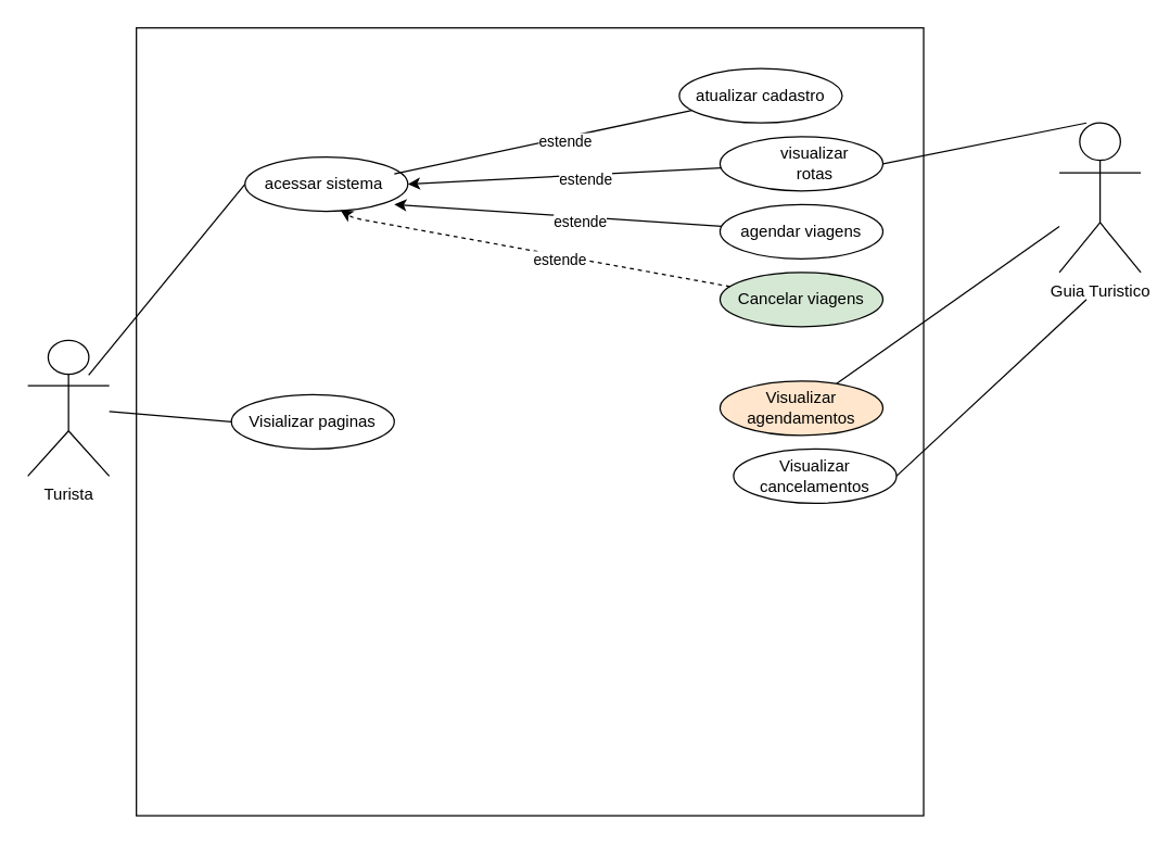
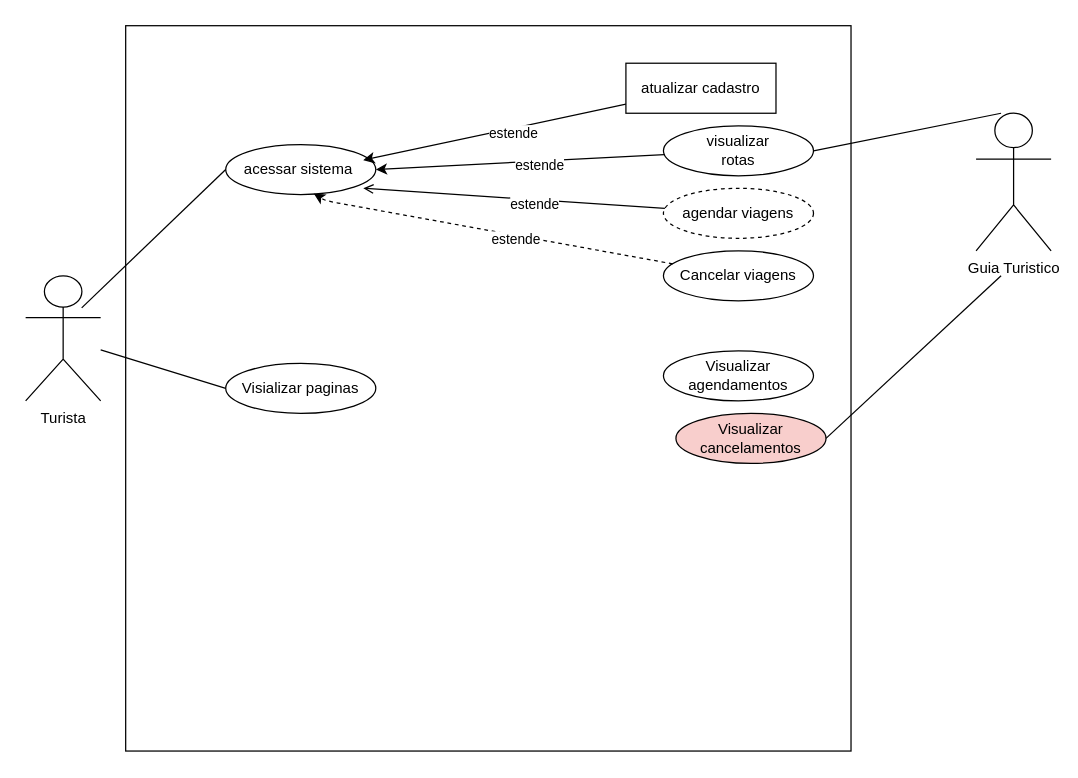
- <mxCell id="10" value="atualizar cadastro" style="ellipse;whiteSpace=wrap;html=1;" parent="1" vertex="1"><mxGeometry x="500" y="50" width="120" height="40" as="geometry" /></mxCell>
+ <mxCell id="10" value="atualizar cadastro" style="whiteSpace=wrap;html=1;rounded=0;" parent="1" vertex="1"><mxGeometry x="500" y="50" width="120" height="40" as="geometry" /></mxCell>
- <mxCell id="11" value="visualizar rotas" style="text;html=1;strokeColor=none;fillColor=none;align=center;verticalAlign=middle;whiteSpace=wrap;rounded=0;" parent="1" vertex="1"><mxGeometry x="570" y="105" width="60" height="30" as="geometry" /></mxCell>
+ <mxCell id="11" value="visualizar rotas" style="text;html=1;strokeColor=none;fillColor=none;align=center;verticalAlign=middle;whiteSpace=wrap;rounded=0;" parent="1" vertex="1"><mxGeometry x="560" y="105" width="60" height="30" as="geometry" /></mxCell>
- <mxCell id="8" style="edgeStyle=none;html=1;entryX=1;entryY=0.25;entryDx=0;entryDy=0;endArrow=none;" parent="1" source="10" target="5" edge="1"><mxGeometry relative="1" as="geometry"><mxPoint x="357.56" y="140.2" as="targetPoint" /></mxGeometry></mxCell>
+ <mxCell id="8" style="edgeStyle=none;html=1;entryX=1;entryY=0.25;entryDx=0;entryDy=0;" parent="1" source="10" target="5" edge="1"><mxGeometry relative="1" as="geometry"><mxPoint x="357.56" y="140.2" as="targetPoint" /></mxGeometry></mxCell>
- <mxCell id="15" style="edgeStyle=none;html=1;entryX=1;entryY=1;entryDx=0;entryDy=0;" parent="1" source="6" target="5" edge="1"><mxGeometry relative="1" as="geometry"><mxPoint x="521.133" y="205" as="sourcePoint" /><mxPoint x="347.426" y="164.142" as="targetPoint" /><Array as="points" /></mxGeometry></mxCell>
+ <mxCell id="15" style="edgeStyle=none;html=1;entryX=1;entryY=1;entryDx=0;entryDy=0;endArrow=open;" parent="1" source="6" target="5" edge="1"><mxGeometry relative="1" as="geometry"><mxPoint x="521.133" y="205" as="sourcePoint" /><mxPoint x="347.426" y="164.142" as="targetPoint" /><Array as="points" /></mxGeometry></mxCell>
- <mxCell id="6" value="agendar viagens" style="ellipse;whiteSpace=wrap;html=1;" parent="1" vertex="1"><mxGeometry x="530" y="150" width="120" height="40" as="geometry" /></mxCell>
+ <mxCell id="6" value="agendar viagens" style="ellipse;whiteSpace=wrap;html=1;dashed=1;" parent="1" vertex="1"><mxGeometry x="530" y="150" width="120" height="40" as="geometry" /></mxCell>
- <mxCell id="17" value="Cancelar viagens" style="ellipse;whiteSpace=wrap;html=1;fillColor=#d5e8d4;" parent="1" vertex="1"><mxGeometry x="530" y="200" width="120" height="40" as="geometry" /></mxCell>
+ <mxCell id="17" value="Cancelar viagens" style="ellipse;whiteSpace=wrap;html=1;" parent="1" vertex="1"><mxGeometry x="530" y="200" width="120" height="40" as="geometry" /></mxCell>
- <mxCell id="26" value="" style="endArrow=none;html=1;" parent="1" source="23" target="21" edge="1"><mxGeometry width="50" height="50" relative="1" as="geometry"><mxPoint x="660" y="130" as="sourcePoint" /><mxPoint x="809.98" y="100" as="targetPoint" /></mxGeometry></mxCell>
- <mxCell id="3" value="Turista&lt;br&gt;" style="shape=umlActor;verticalLabelPosition=bottom;verticalAlign=top;html=1;outlineConnect=0;" parent="1" vertex="1"><mxGeometry x="20" y="250" width="60" height="100" as="geometry" /></mxCell>
+ <mxCell id="3" value="Turista&lt;br&gt;" style="shape=umlActor;verticalLabelPosition=bottom;verticalAlign=top;html=1;outlineConnect=0;" parent="1" vertex="1"><mxGeometry x="20" y="220" width="60" height="100" as="geometry" /></mxCell>
- <mxCell id="23" value="Visualizar agendamentos" style="ellipse;whiteSpace=wrap;html=1;fillColor=#ffe6cc;" parent="1" vertex="1"><mxGeometry x="530" y="280" width="120" height="40" as="geometry" /></mxCell>
+ <mxCell id="23" value="Visualizar agendamentos" style="ellipse;whiteSpace=wrap;html=1;" parent="1" vertex="1"><mxGeometry x="530" y="280" width="120" height="40" as="geometry" /></mxCell>
- <mxCell id="20" value="Visializar paginas" style="ellipse;whiteSpace=wrap;html=1;" parent="1" vertex="1"><mxGeometry x="170" y="290" width="120" height="40" as="geometry" /></mxCell>
+ <mxCell id="20" value="Visializar paginas" style="ellipse;whiteSpace=wrap;html=1;" parent="1" vertex="1"><mxGeometry x="180" y="290" width="120" height="40" as="geometry" /></mxCell>
- <mxCell id="24" value="Visualizar cancelamentos" style="ellipse;whiteSpace=wrap;html=1;" parent="1" vertex="1"><mxGeometry x="540" y="330" width="120" height="40" as="geometry" /></mxCell>
+ <mxCell id="24" value="Visualizar cancelamentos" style="ellipse;whiteSpace=wrap;html=1;fillColor=#f8cecc;" parent="1" vertex="1"><mxGeometry x="540" y="330" width="120" height="40" as="geometry" /></mxCell>
